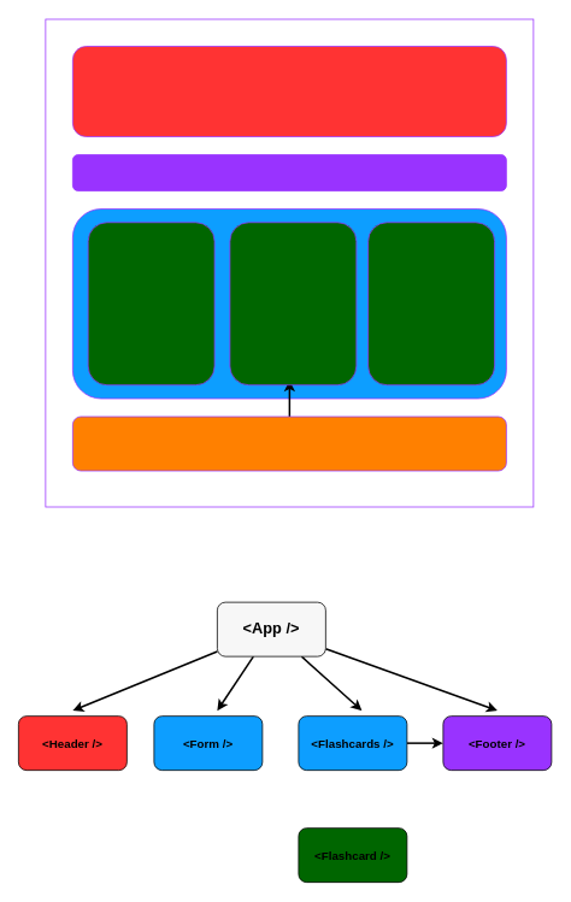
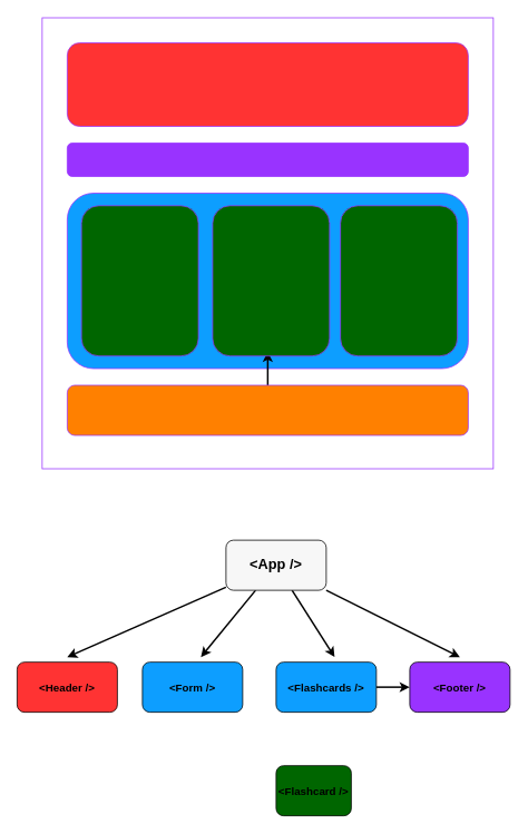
- <mxCell id="6" value="&amp;lt;App /&amp;gt;" style="rounded=1;whiteSpace=wrap;html=1;fontStyle=1;fillColor=#F7F7F7;fontColor=#000000;fontSize=17;" vertex="1" parent="1"><mxGeometry x="240" y="666" width="120" height="60" as="geometry" /></mxCell>
+ <mxCell id="6" value="&amp;lt;App /&amp;gt;" style="rounded=1;whiteSpace=wrap;html=1;fontStyle=1;fillColor=#F7F7F7;fontColor=#000000;fontSize=17;" vertex="1" parent="1"><mxGeometry x="270" y="646" width="120" height="60" as="geometry" /></mxCell>
- <mxCell id="12" value="&amp;lt;Flashcard /&amp;gt;" style="rounded=1;whiteSpace=wrap;html=1;fontStyle=1;fillColor=#006600;fontSize=13;" vertex="1" parent="1"><mxGeometry x="330" y="916" width="120" height="60" as="geometry" /></mxCell>
+ <mxCell id="12" value="&amp;lt;Flashcard /&amp;gt;" style="rounded=1;whiteSpace=wrap;html=1;fontStyle=1;fillColor=#006600;fontSize=13;" vertex="1" parent="1"><mxGeometry x="330" y="916" width="90" height="60" as="geometry" /></mxCell>
